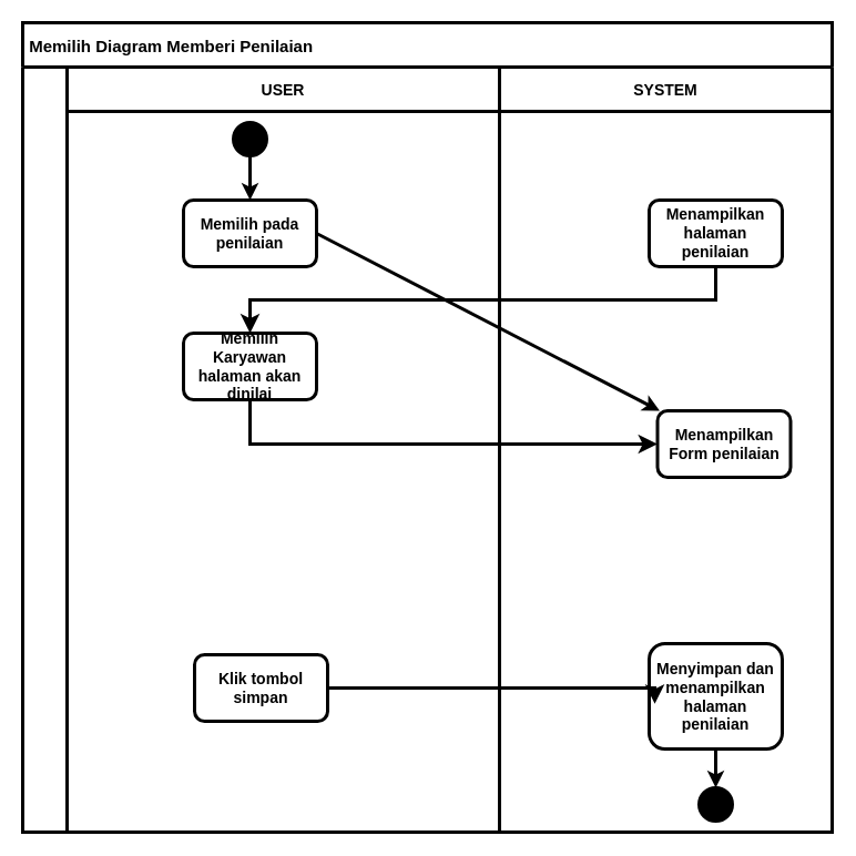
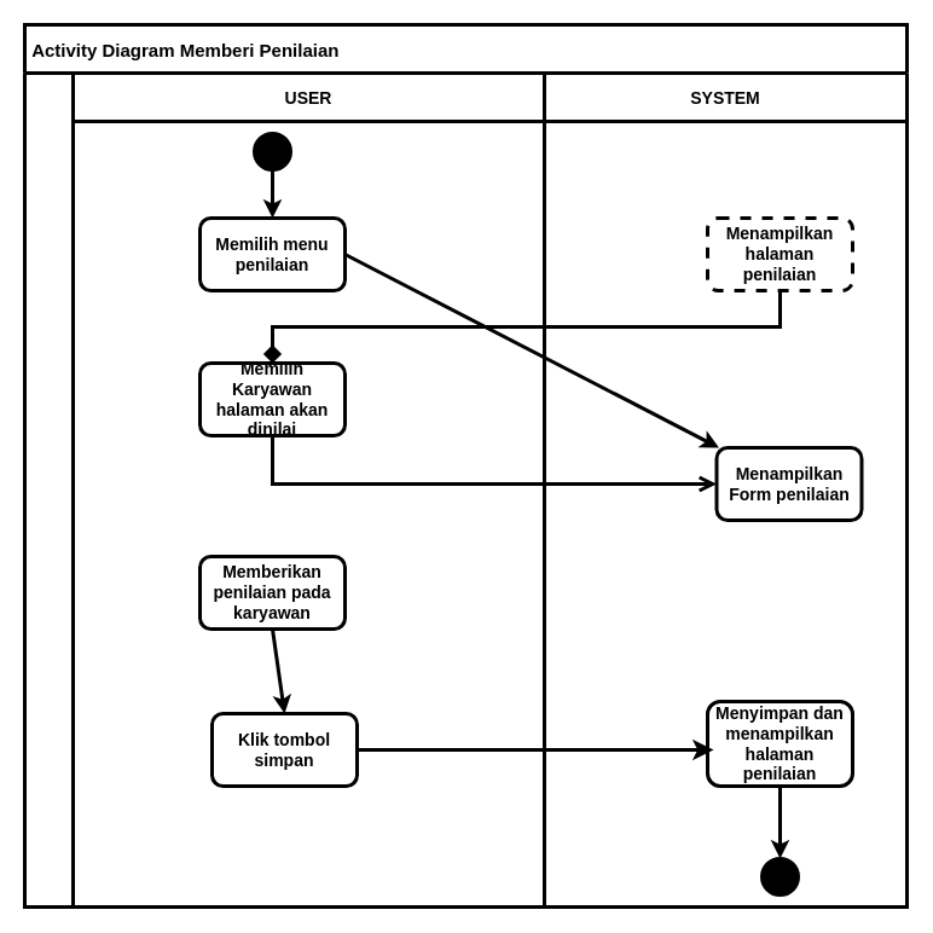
- <mxCell id="2" value=" Memilih Diagram Memberi Penilaian" style="shape=table;childLayout=tableLayout;startSize=40;collapsible=0;recursiveResize=0;expand=0;align=left;fillColor=none;fontStyle=1;strokeWidth=3;fontSize=15;" parent="1" vertex="1"><mxGeometry x="20" y="20" width="730.0" height="730.0" as="geometry" /></mxCell>
+ <mxCell id="2" value=" Activity Diagram Memberi Penilaian" style="shape=table;childLayout=tableLayout;startSize=40;collapsible=0;recursiveResize=0;expand=0;align=left;fillColor=none;fontStyle=1;strokeWidth=3;fontSize=15;" parent="1" vertex="1"><mxGeometry x="20" y="20" width="730.0" height="730.0" as="geometry" /></mxCell>
- <mxCell id="5" value="&lt;span&gt;Memilih pada penilaian&lt;/span&gt;" style="rounded=1;whiteSpace=wrap;html=1;fillColor=none;strokeWidth=3;fontSize=14;fontStyle=1" parent="4" vertex="1"><mxGeometry x="105" y="120" width="120" height="60" as="geometry" /></mxCell>
+ <mxCell id="5" value="&lt;span&gt;Memilih menu penilaian&lt;/span&gt;" style="rounded=1;whiteSpace=wrap;html=1;fillColor=none;strokeWidth=3;fontSize=14;fontStyle=1" parent="4" vertex="1"><mxGeometry x="105" y="120" width="120" height="60" as="geometry" /></mxCell>
- <mxCell id="13" value="&lt;span&gt;Menampilkan halaman penilaian&lt;/span&gt;" style="rounded=1;whiteSpace=wrap;html=1;fillColor=none;strokeWidth=3;fontSize=14;fontStyle=1" parent="12" vertex="1"><mxGeometry x="135" y="120" width="120" height="60" as="geometry" /></mxCell>
+ <mxCell id="13" value="&lt;span&gt;Menampilkan halaman penilaian&lt;/span&gt;" style="rounded=1;whiteSpace=wrap;html=1;fillColor=none;strokeWidth=3;fontSize=14;fontStyle=1;dashed=1;" parent="12" vertex="1"><mxGeometry x="135" y="120" width="120" height="60" as="geometry" /></mxCell>
- <mxCell id="19" value="" style="edgeStyle=elbowEdgeStyle;elbow=vertical;endArrow=classic;html=1;curved=0;rounded=0;endSize=8;startSize=8;exitX=0.5;exitY=1;exitDx=0;exitDy=0;strokeWidth=3;fontSize=14;fontStyle=1" edge="1" parent="3" source="13" target="7"><mxGeometry width="50" height="50" relative="1" as="geometry"><mxPoint x="600" y="420" as="sourcePoint" /><mxPoint x="650" y="370" as="targetPoint" /></mxGeometry></mxCell>
+ <mxCell id="19" value="" style="edgeStyle=elbowEdgeStyle;elbow=vertical;endArrow=diamond;html=1;curved=0;rounded=0;endSize=8;startSize=8;exitX=0.5;exitY=1;exitDx=0;exitDy=0;strokeWidth=3;fontSize=14;fontStyle=1;" edge="1" parent="3" source="13" target="7"><mxGeometry width="50" height="50" relative="1" as="geometry"><mxPoint x="600" y="420" as="sourcePoint" /><mxPoint x="650" y="370" as="targetPoint" /></mxGeometry></mxCell>
- <mxCell id="20" value="" style="edgeStyle=elbowEdgeStyle;elbow=vertical;endArrow=classic;html=1;curved=0;rounded=0;endSize=8;startSize=8;exitX=0.5;exitY=1;exitDx=0;exitDy=0;entryX=0;entryY=0.5;entryDx=0;entryDy=0;strokeWidth=3;fontSize=14;fontStyle=1" edge="1" parent="3" source="7" target="14"><mxGeometry width="50" height="50" relative="1" as="geometry"><mxPoint x="635" y="190" as="sourcePoint" /><mxPoint x="500" y="360" as="targetPoint" /><Array as="points"><mxPoint x="380" y="340" /></Array></mxGeometry></mxCell>
+ <mxCell id="20" value="" style="edgeStyle=elbowEdgeStyle;elbow=vertical;endArrow=open;html=1;curved=0;rounded=0;endSize=8;startSize=8;exitX=0.5;exitY=1;exitDx=0;exitDy=0;entryX=0;entryY=0.5;entryDx=0;entryDy=0;strokeWidth=3;fontSize=14;fontStyle=1;" edge="1" parent="3" source="7" target="14"><mxGeometry width="50" height="50" relative="1" as="geometry"><mxPoint x="635" y="190" as="sourcePoint" /><mxPoint x="500" y="360" as="targetPoint" /><Array as="points"><mxPoint x="380" y="340" /></Array></mxGeometry></mxCell>
+ <mxCell id="8" value="&lt;span&gt;Memberikan penilaian pada karyawan&lt;/span&gt;" style="rounded=1;whiteSpace=wrap;html=1;fillColor=none;strokeWidth=3;fontSize=14;fontStyle=1" parent="4" vertex="1"><mxGeometry x="105" y="400" width="120" height="60" as="geometry" /></mxCell>
+ <mxCell id="11" value="" style="endArrow=classic;html=1;entryX=0.5;entryY=0;entryDx=0;entryDy=0;exitX=0.5;exitY=1;exitDx=0;exitDy=0;strokeWidth=3;fontSize=14;fontStyle=1" parent="4" source="8" target="9" edge="1"><mxGeometry width="50" height="50" relative="1" as="geometry"><mxPoint x="360" y="420" as="sourcePoint" /><mxPoint x="410" y="370" as="targetPoint" /></mxGeometry></mxCell>
- <mxCell id="15" value="&lt;span&gt;Menyimpan dan menampilkan halaman penilaian&lt;/span&gt;" style="rounded=1;whiteSpace=wrap;html=1;fillColor=none;strokeWidth=3;fontSize=14;fontStyle=1" parent="12" vertex="1"><mxGeometry x="135" y="520" width="120" height="95" as="geometry" /></mxCell>
+ <mxCell id="15" value="&lt;span&gt;Menyimpan dan menampilkan halaman penilaian&lt;/span&gt;" style="rounded=1;whiteSpace=wrap;html=1;fillColor=none;strokeWidth=3;fontSize=14;fontStyle=1" parent="12" vertex="1"><mxGeometry x="135" y="520" width="120" height="70" as="geometry" /></mxCell>
